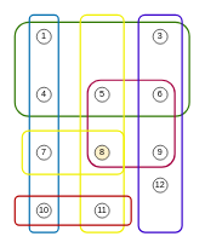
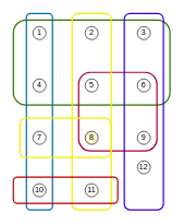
+ <mxCell id="3" value="2" style="ellipse;whiteSpace=wrap;html=1;aspect=fixed;" parent="1" vertex="1"><mxGeometry x="130" y="40" width="20" height="20" as="geometry" /></mxCell>
